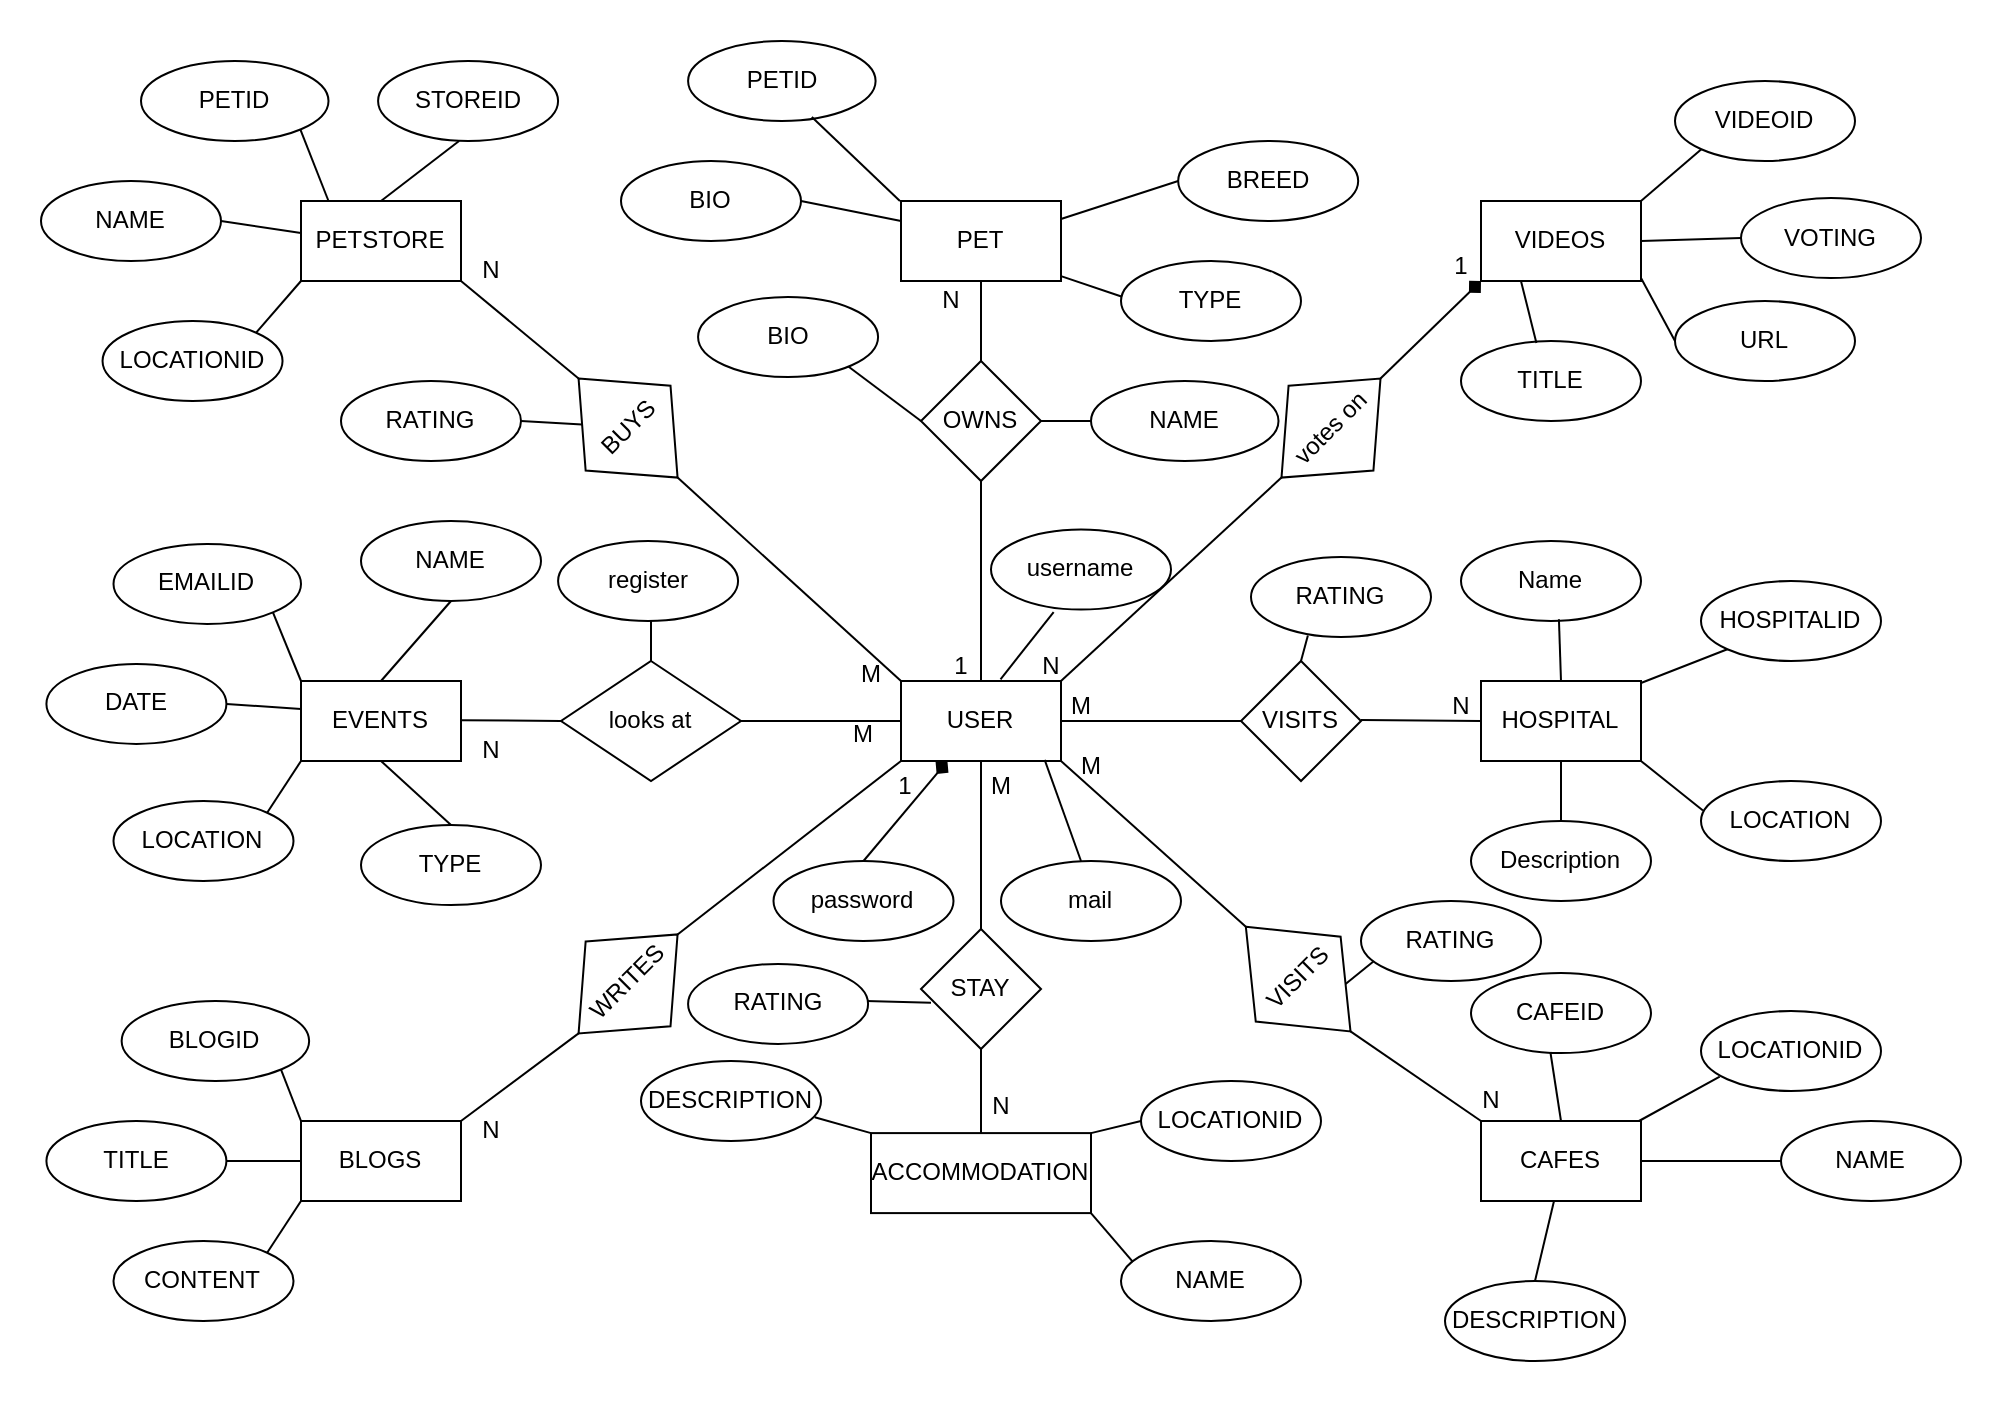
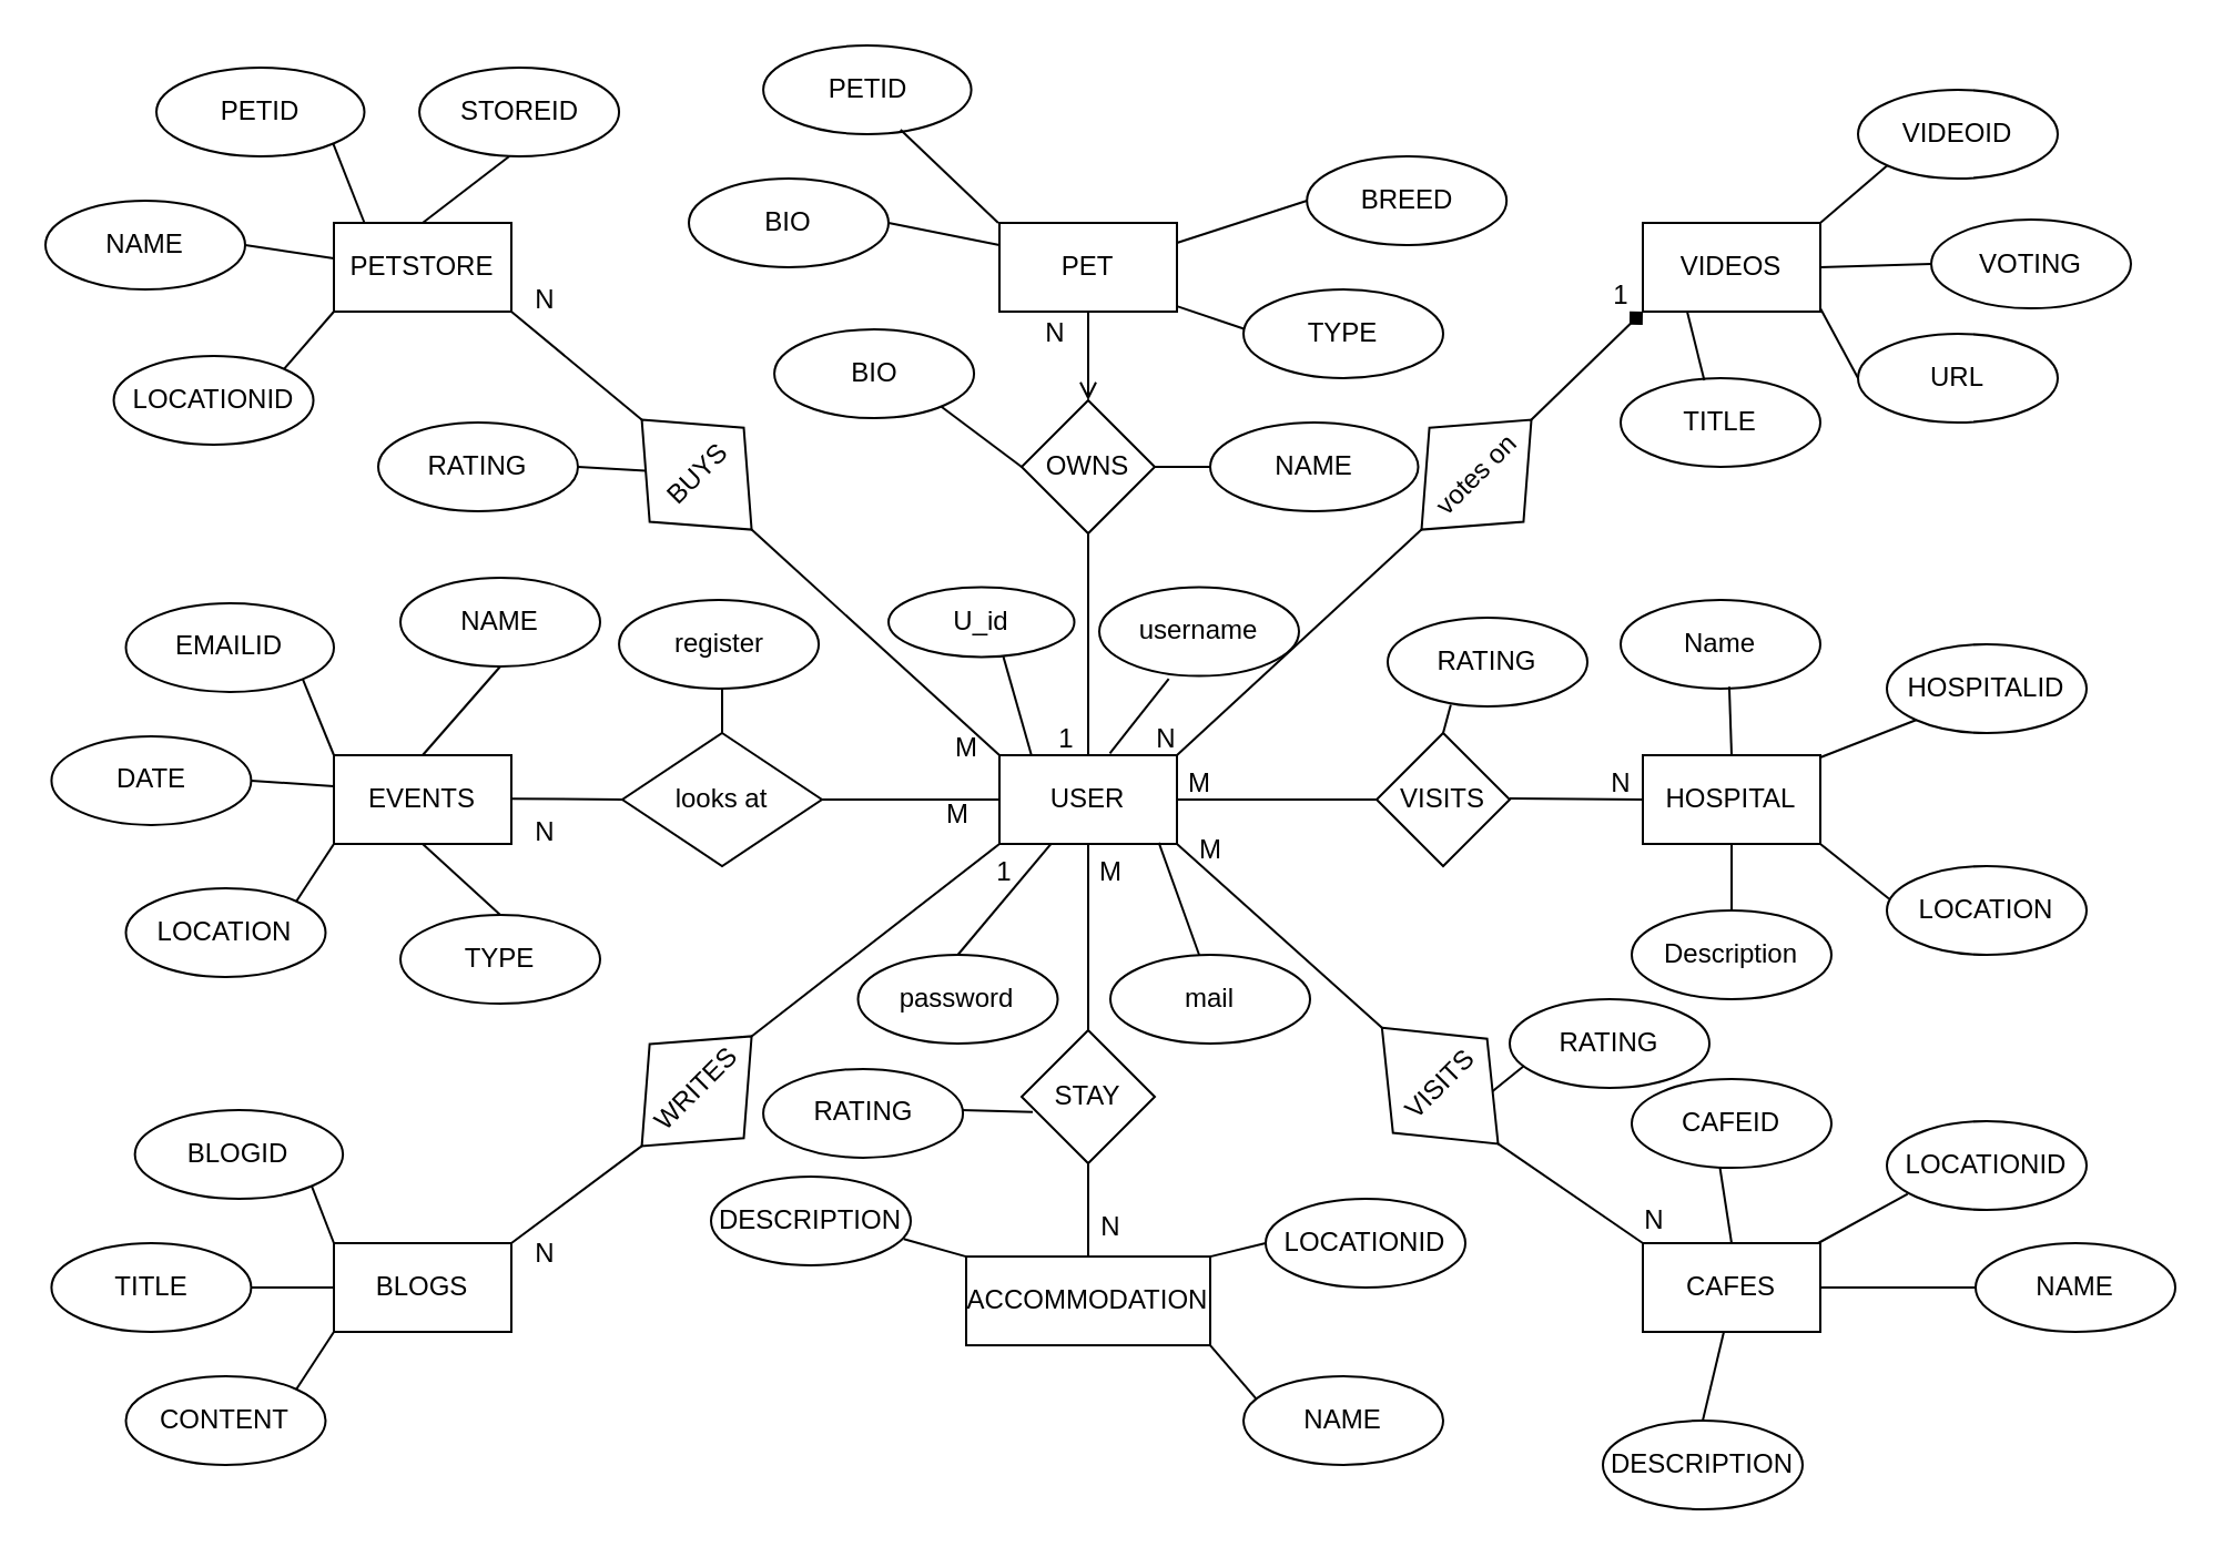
- <mxCell id="33" value="" style="endArrow=none;html=1;rounded=0;entryX=0.5;entryY=0;entryDx=0;entryDy=0;exitX=0.5;exitY=1;exitDx=0;exitDy=0;" parent="1" source="13" target="3" edge="1"><mxGeometry width="50" height="50" relative="1" as="geometry"><mxPoint x="510" y="240" as="sourcePoint" /><mxPoint x="600" y="240" as="targetPoint" /></mxGeometry></mxCell>
+ <mxCell id="33" value="" style="endArrow=open;html=1;rounded=0;entryX=0.5;entryY=0;entryDx=0;entryDy=0;exitX=0.5;exitY=1;exitDx=0;exitDy=0;" parent="1" source="13" target="3" edge="1"><mxGeometry width="50" height="50" relative="1" as="geometry"><mxPoint x="510" y="240" as="sourcePoint" /><mxPoint x="600" y="240" as="targetPoint" /></mxGeometry></mxCell>
+ <mxCell id="117" value="U_id" style="ellipse;whiteSpace=wrap;html=1;" vertex="1" parent="1"><mxGeometry x="400" y="264.27" width="83.75" height="31.46" as="geometry" /></mxCell>
+ <mxCell id="122" value="" style="endArrow=none;html=1;rounded=0;exitX=0.618;exitY=0.995;exitDx=0;exitDy=0;exitPerimeter=0;entryX=0.181;entryY=0.007;entryDx=0;entryDy=0;entryPerimeter=0;" edge="1" parent="1" source="117" target="2"><mxGeometry width="50" height="50" relative="1" as="geometry"><mxPoint x="450" y="330" as="sourcePoint" /><mxPoint x="500" y="280" as="targetPoint" /></mxGeometry></mxCell>
- <mxCell id="124" value="" style="endArrow=diamond;html=1;rounded=0;exitX=0.5;exitY=0;exitDx=0;exitDy=0;" edge="1" parent="1" source="119" target="2"><mxGeometry width="50" height="50" relative="1" as="geometry"><mxPoint x="500" y="460" as="sourcePoint" /><mxPoint x="550" y="410" as="targetPoint" /></mxGeometry></mxCell>
+ <mxCell id="124" value="" style="endArrow=none;html=1;rounded=0;exitX=0.5;exitY=0;exitDx=0;exitDy=0;" edge="1" parent="1" source="119" target="2"><mxGeometry width="50" height="50" relative="1" as="geometry"><mxPoint x="500" y="460" as="sourcePoint" /><mxPoint x="550" y="410" as="targetPoint" /></mxGeometry></mxCell>
